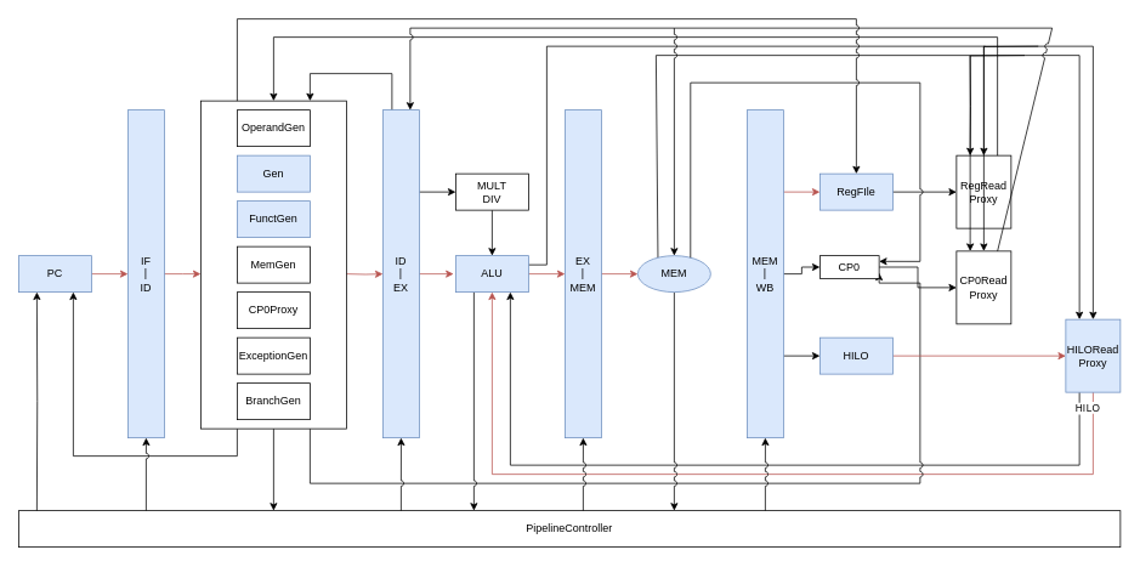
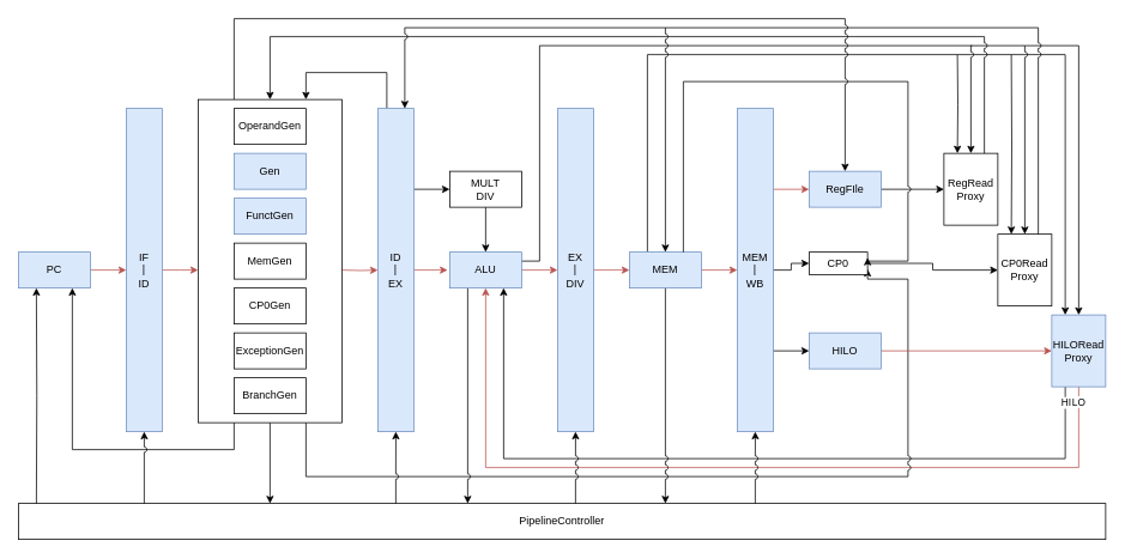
- <mxCell id="28" value="EX&lt;br&gt;|&lt;br&gt;MEM" style="rounded=0;whiteSpace=wrap;html=1;fillColor=#dae8fc;strokeColor=#6c8ebf;" parent="1" vertex="1"><mxGeometry x="620" y="120" width="40" height="360" as="geometry" /></mxCell>
+ <mxCell id="28" value="EX&lt;br&gt;|&lt;br&gt;DIV" style="rounded=0;whiteSpace=wrap;html=1;fillColor=#dae8fc;strokeColor=#6c8ebf;" parent="1" vertex="1"><mxGeometry x="620" y="120" width="40" height="360" as="geometry" /></mxCell>
- <mxCell id="43" value="MEM" style="ellipse;whiteSpace=wrap;html=1;fillColor=#dae8fc;strokeColor=#6c8ebf;" parent="1" vertex="1"><mxGeometry x="700" y="280" width="80" height="40" as="geometry" /></mxCell>
+ <mxCell id="43" value="MEM" style="rounded=0;whiteSpace=wrap;html=1;fillColor=#dae8fc;strokeColor=#6c8ebf;" parent="1" vertex="1"><mxGeometry x="700" y="280" width="80" height="40" as="geometry" /></mxCell>
+ <mxCell id="41" style="edgeStyle=orthogonalEdgeStyle;rounded=0;orthogonalLoop=1;jettySize=auto;html=1;exitX=1;exitY=0.5;exitDx=0;exitDy=0;entryX=0;entryY=0.5;entryDx=0;entryDy=0;fillColor=#f8cecc;strokeColor=#b85450;" parent="1" source="43" target="33" edge="1"><mxGeometry relative="1" as="geometry" /></mxCell>
- <mxCell id="53" value="CP0Read&lt;br&gt;Proxy" style="rounded=0;whiteSpace=wrap;html=1;" parent="1" vertex="1"><mxGeometry x="1050" y="275" width="60" height="80" as="geometry" /></mxCell>
+ <mxCell id="53" value="CP0Read&lt;br&gt;Proxy" style="rounded=0;whiteSpace=wrap;html=1;" parent="1" vertex="1"><mxGeometry x="1110" y="260" width="60" height="80" as="geometry" /></mxCell>
- <mxCell id="62" value="CP0Proxy" style="rounded=0;whiteSpace=wrap;html=1;" parent="1" vertex="1"><mxGeometry x="260" y="320" width="80" height="40" as="geometry" /></mxCell>
+ <mxCell id="62" value="CP0Gen" style="rounded=0;whiteSpace=wrap;html=1;" parent="1" vertex="1"><mxGeometry x="260" y="320" width="80" height="40" as="geometry" /></mxCell>
